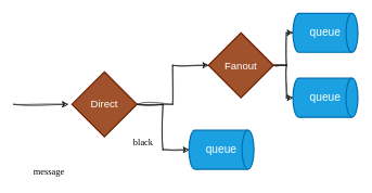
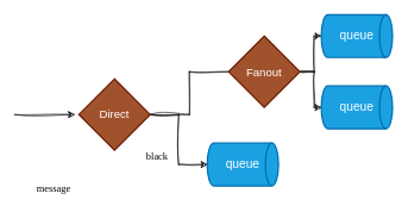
- <mxCell id="2" style="edgeStyle=orthogonalEdgeStyle;rounded=0;sketch=1;hachureGap=4;jiggle=2;curveFitting=1;orthogonalLoop=1;jettySize=auto;html=1;exitX=1;exitY=0.5;exitDx=0;exitDy=0;exitPerimeter=0;entryX=0;entryY=0.5;entryDx=0;entryDy=0;entryPerimeter=0;fontFamily=Architects Daughter;fontSource=https%3A%2F%2Ffonts.googleapis.com%2Fcss%3Ffamily%3DArchitects%2BDaughter;fontSize=16;" edge="1" parent="1" source="4" target="7"><mxGeometry relative="1" as="geometry" /></mxCell>
+ <mxCell id="2" style="edgeStyle=orthogonalEdgeStyle;rounded=0;sketch=1;hachureGap=4;jiggle=2;curveFitting=1;orthogonalLoop=1;jettySize=auto;html=1;exitX=1;exitY=0.5;exitDx=0;exitDy=0;exitPerimeter=0;entryX=0;entryY=0.5;entryDx=0;entryDy=0;entryPerimeter=0;fontFamily=Architects Daughter;fontSource=https%3A%2F%2Ffonts.googleapis.com%2Fcss%3Ffamily%3DArchitects%2BDaughter;fontSize=16;endArrow=none;" edge="1" parent="1" source="4" target="7"><mxGeometry relative="1" as="geometry" /></mxCell>
